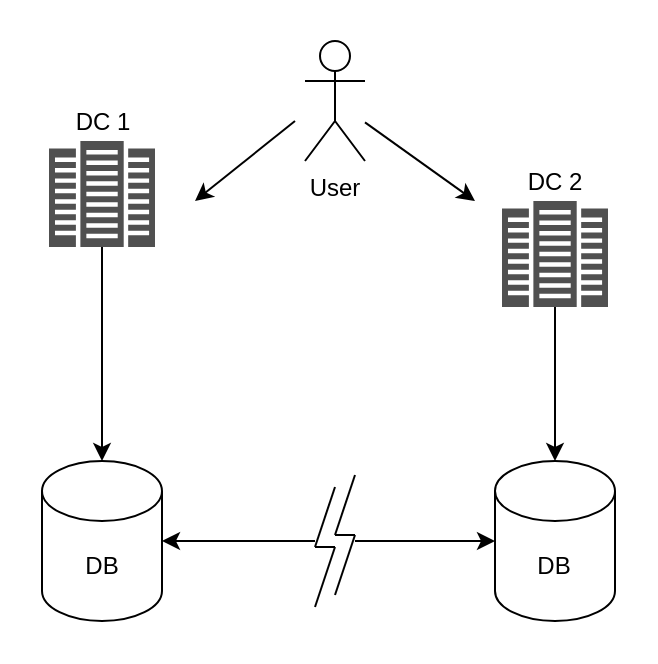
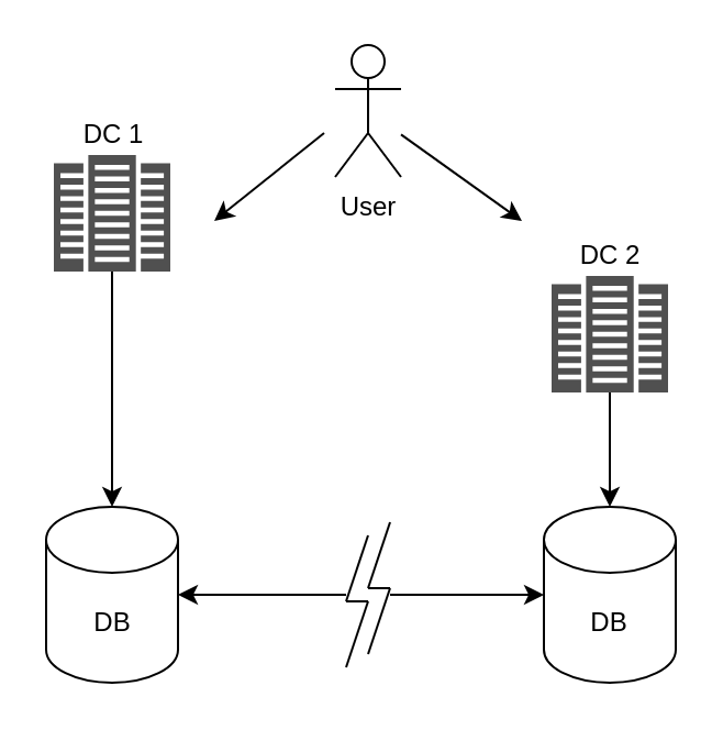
- <mxCell id="9" value="DC 2" style="sketch=0;pointerEvents=1;shadow=0;dashed=0;html=1;strokeColor=none;fillColor=#505050;labelPosition=center;verticalLabelPosition=top;verticalAlign=bottom;outlineConnect=0;align=center;shape=mxgraph.office.servers.datacenter;" vertex="1" parent="1"><mxGeometry x="250.5" y="100" width="53" height="53" as="geometry" /></mxCell>
+ <mxCell id="9" value="DC 2" style="sketch=0;pointerEvents=1;shadow=0;dashed=0;html=1;strokeColor=none;fillColor=#505050;labelPosition=center;verticalLabelPosition=top;verticalAlign=bottom;outlineConnect=0;align=center;shape=mxgraph.office.servers.datacenter;" vertex="1" parent="1"><mxGeometry x="250.5" y="125" width="53" height="53" as="geometry" /></mxCell>
